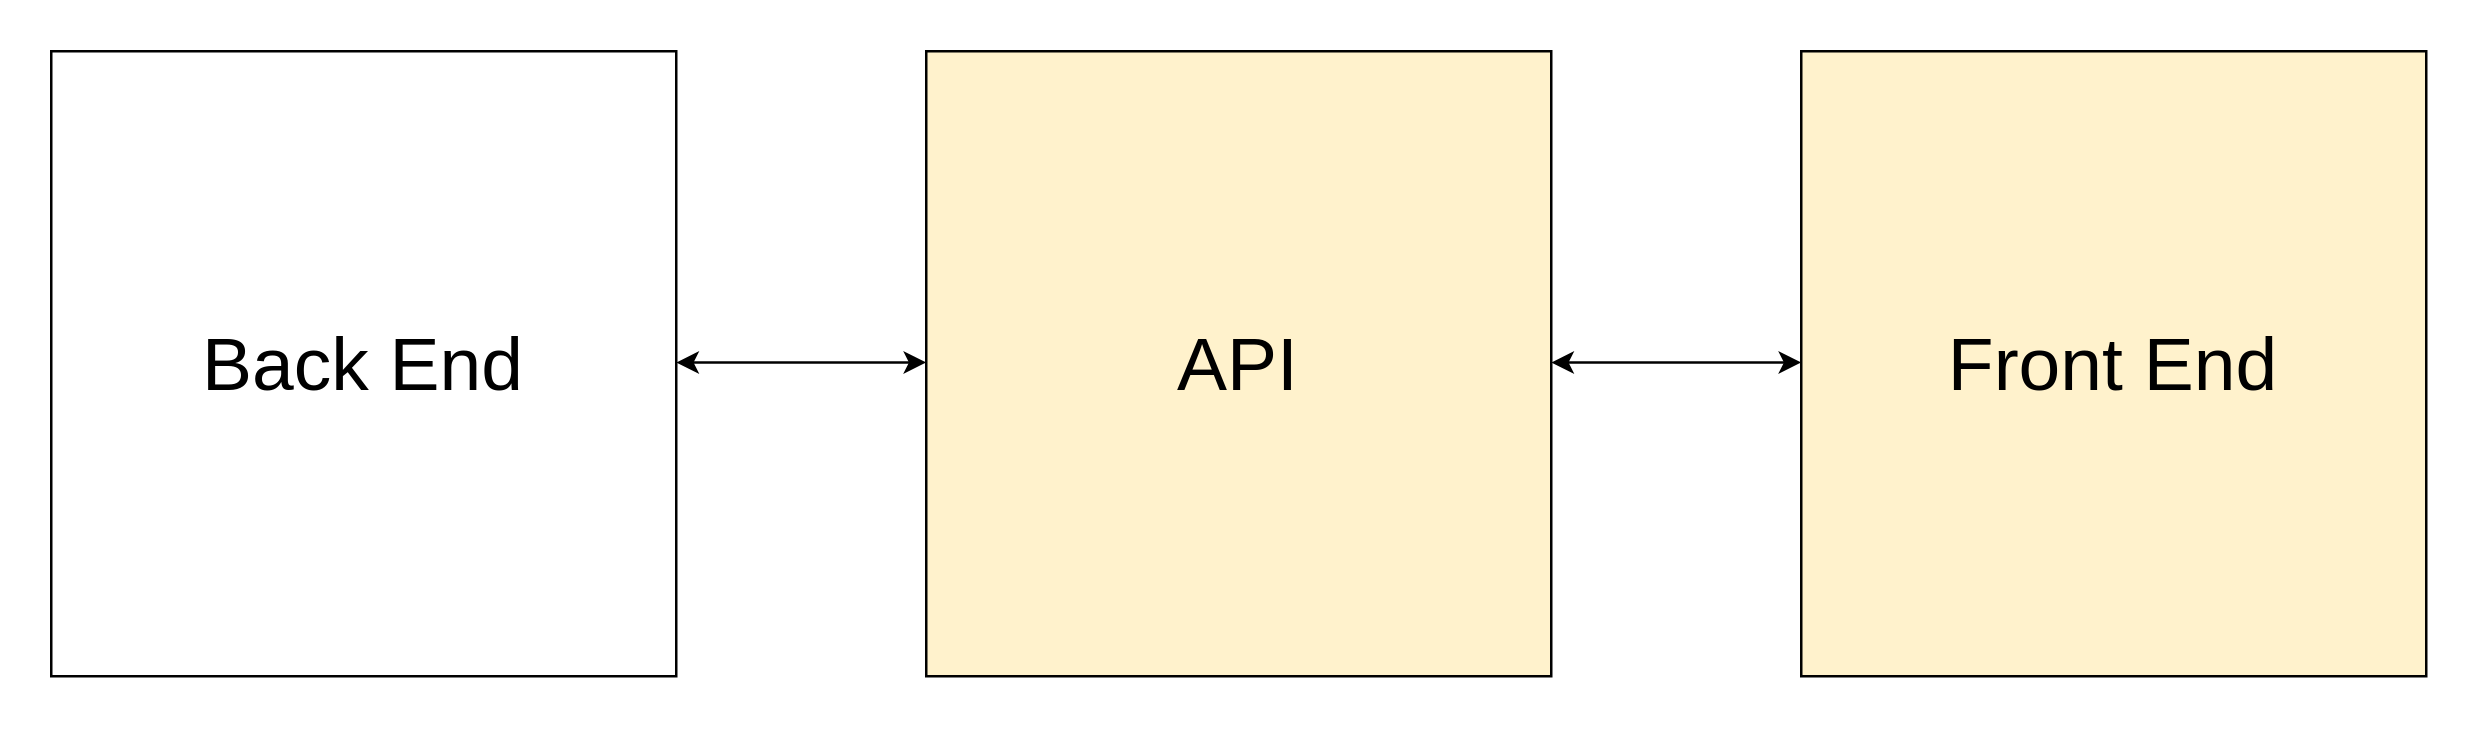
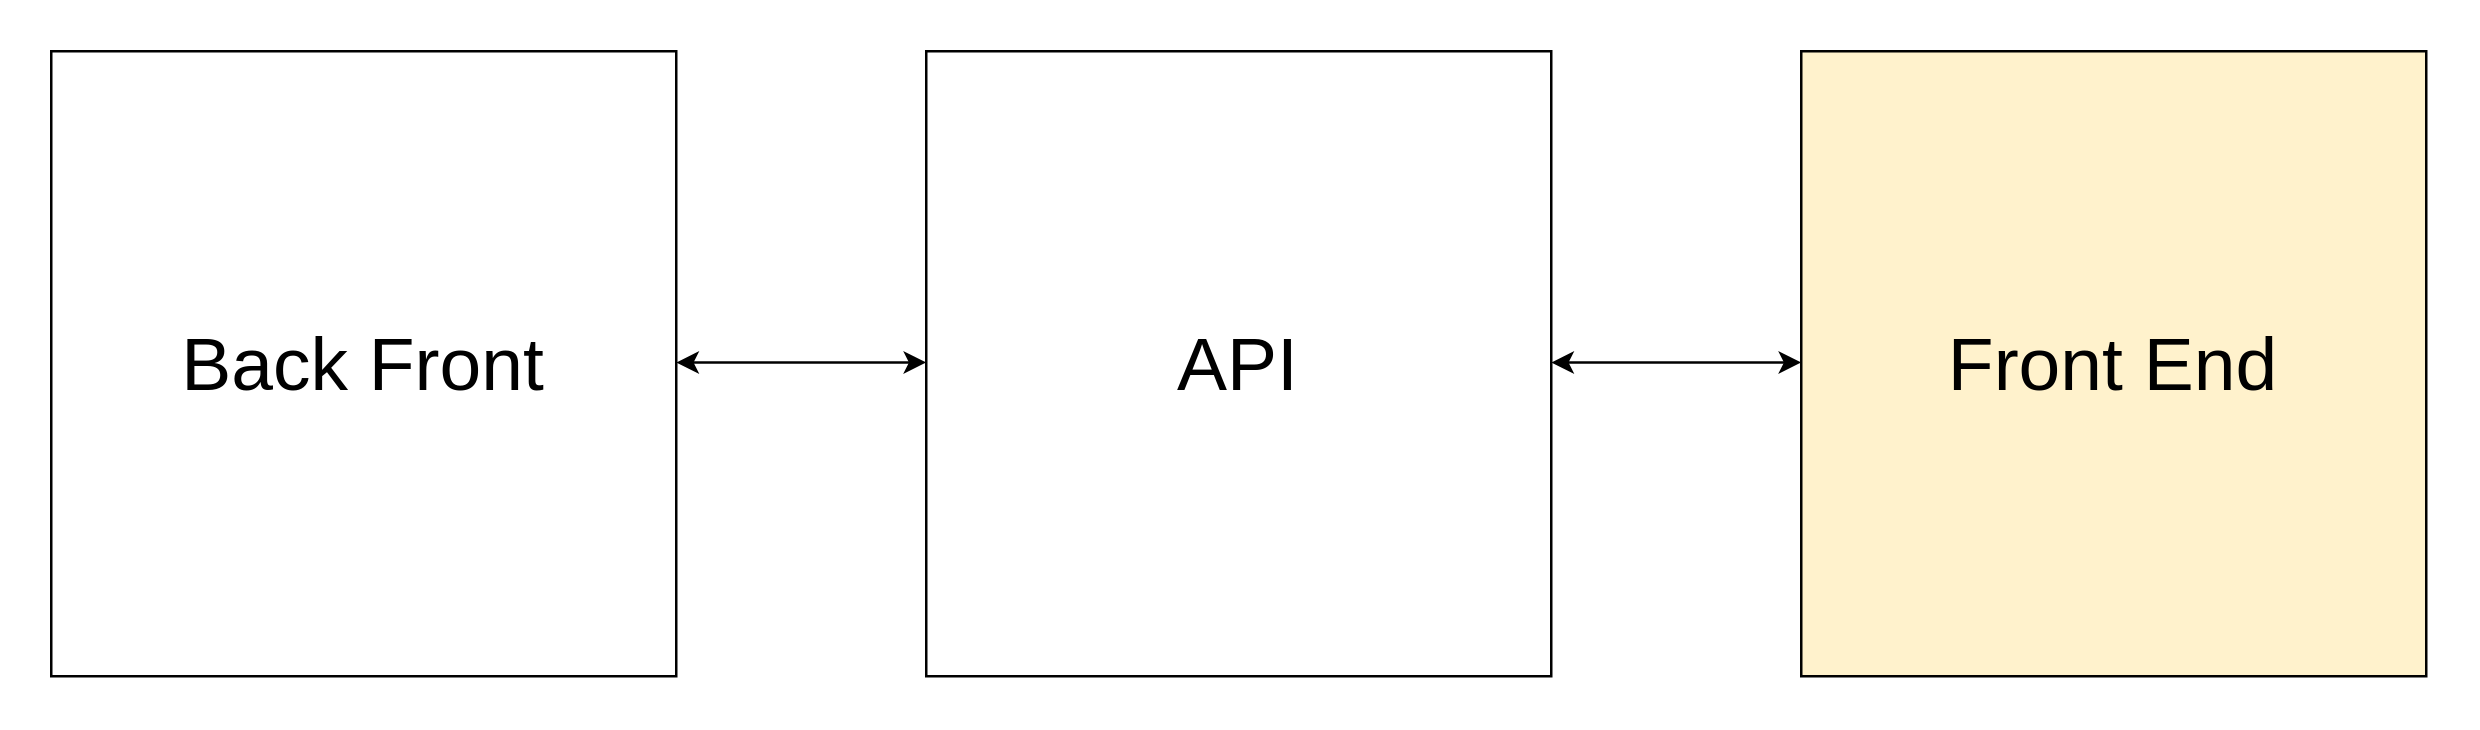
- <mxCell id="3" value="&lt;font style=&quot;font-size: 30px&quot;&gt;Back End&lt;br&gt;&lt;/font&gt;" style="whiteSpace=wrap;html=1;aspect=fixed;" vertex="1" parent="1"><mxGeometry x="20" y="20" width="250" height="250" as="geometry" /></mxCell>
+ <mxCell id="3" value="&lt;font style=&quot;font-size: 30px&quot;&gt;Back Front&lt;br&gt;&lt;/font&gt;" style="whiteSpace=wrap;html=1;aspect=fixed;" vertex="1" parent="1"><mxGeometry x="20" y="20" width="250" height="250" as="geometry" /></mxCell>
- <mxCell id="4" value="&lt;font style=&quot;font-size: 30px&quot;&gt;API&lt;/font&gt;" style="whiteSpace=wrap;html=1;aspect=fixed;fillColor=#fff2cc;" vertex="1" parent="1"><mxGeometry x="370" y="20" width="250" height="250" as="geometry" /></mxCell>
+ <mxCell id="4" value="&lt;font style=&quot;font-size: 30px&quot;&gt;API&lt;/font&gt;" style="whiteSpace=wrap;html=1;aspect=fixed;" vertex="1" parent="1"><mxGeometry x="370" y="20" width="250" height="250" as="geometry" /></mxCell>
